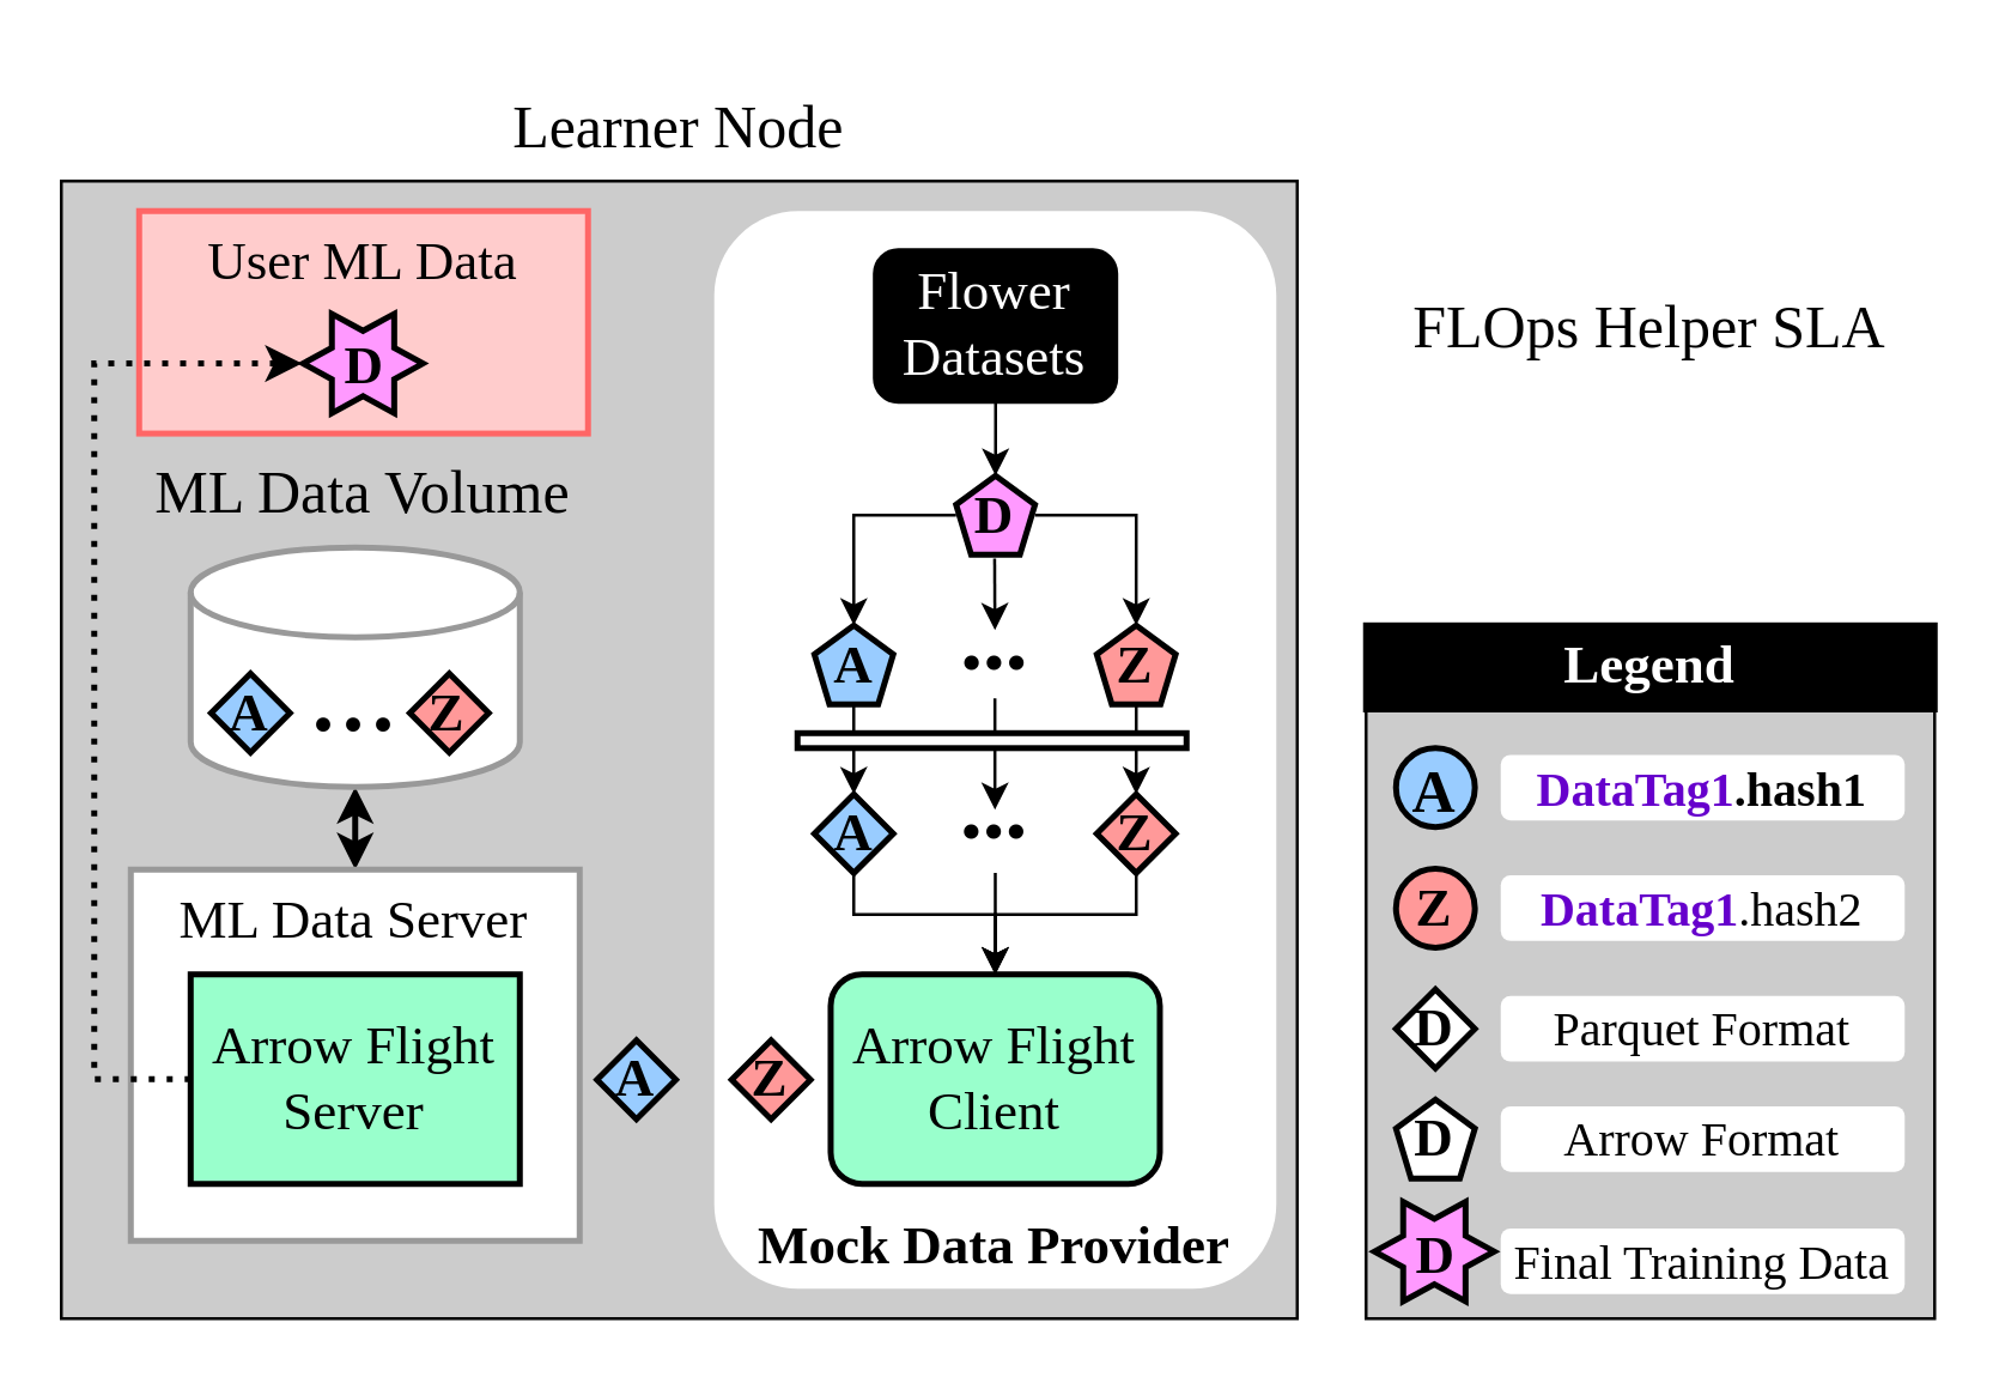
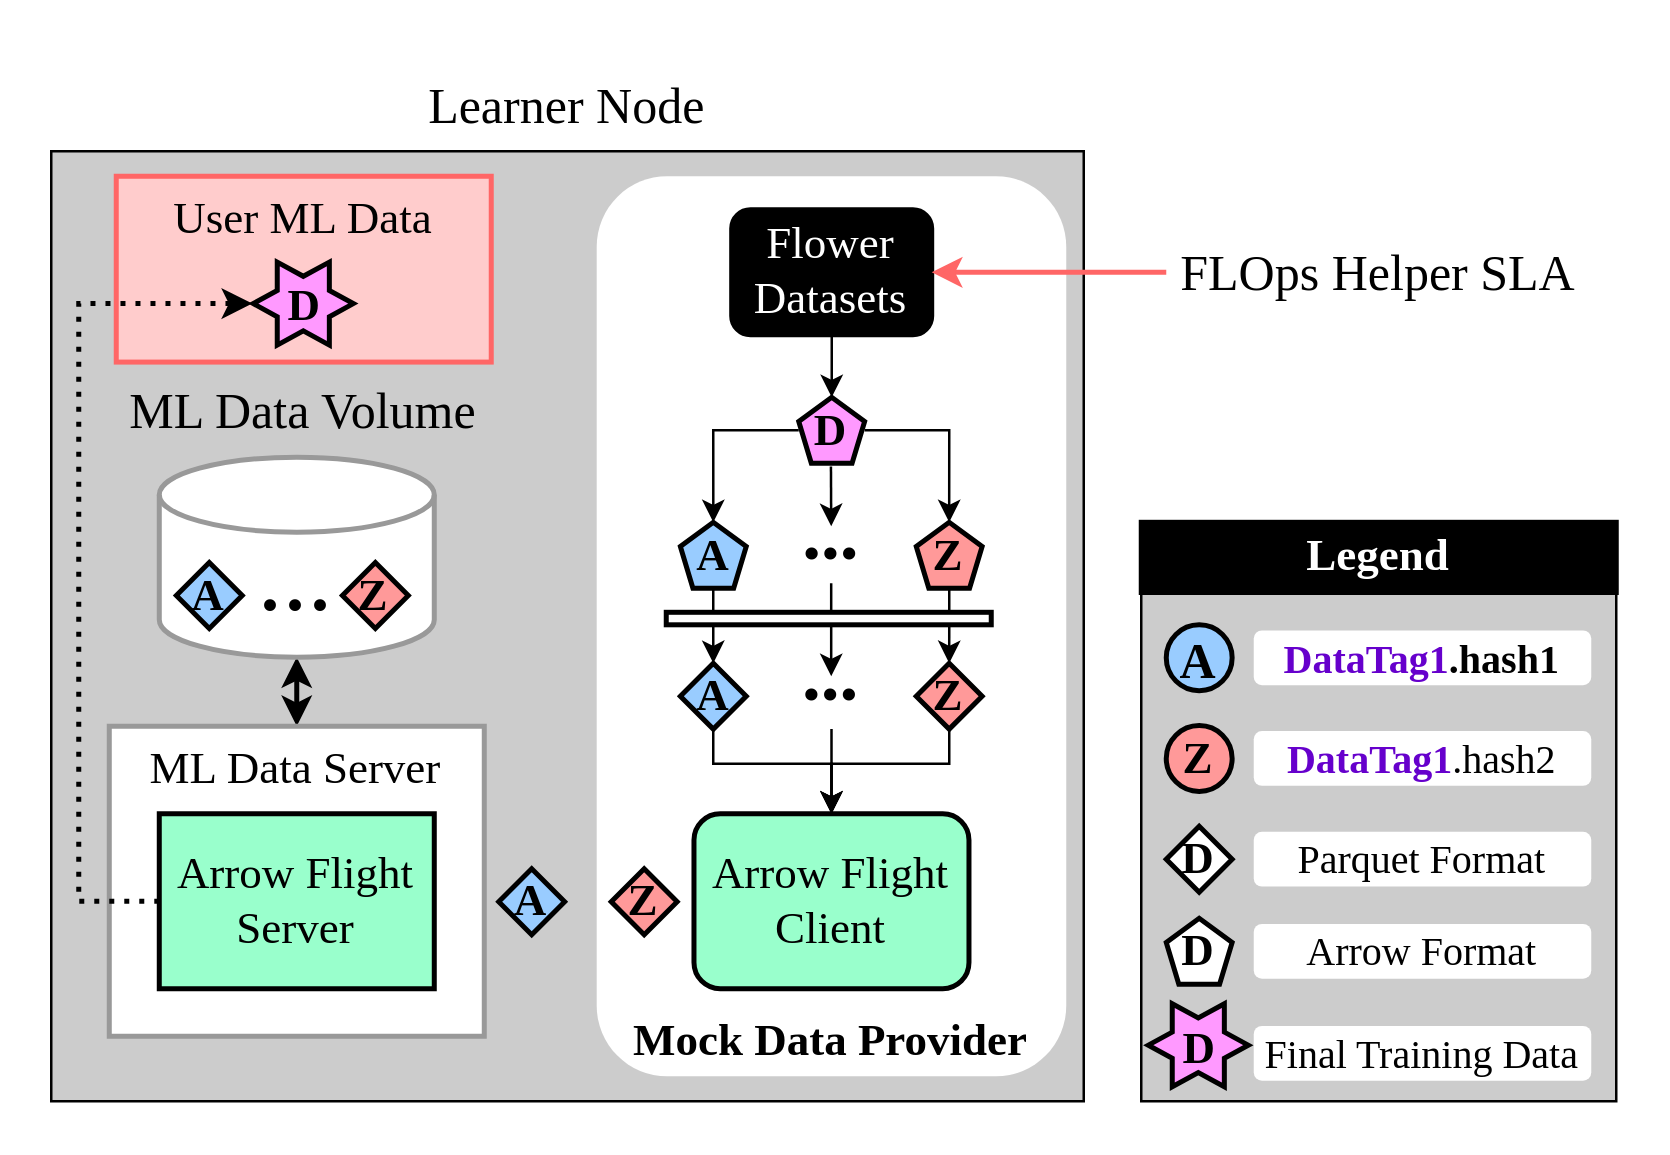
+ <mxCell id="46" style="edgeStyle=orthogonalEdgeStyle;rounded=0;orthogonalLoop=1;jettySize=auto;html=1;entryX=1;entryY=0.5;entryDx=0;entryDy=0;strokeWidth=2;strokeColor=#FF6666;fontFamily=CMU Sans Serif;" edge="1" parent="1" source="9" target="27"><mxGeometry relative="1" as="geometry" /></mxCell>
